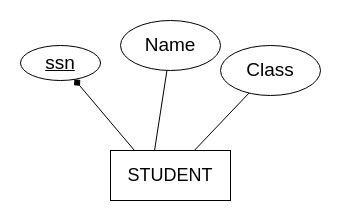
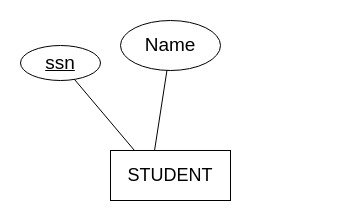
- <mxCell id="2" value="Class" style="ellipse;whiteSpace=wrap;html=1;fontSize=19;" parent="1" vertex="1"><mxGeometry x="220" y="45" width="100" height="50" as="geometry" /></mxCell>
- <mxCell id="5" value="" style="endArrow=diamond;html=1;fontSize=19;exitX=0.2;exitY=0;exitDx=0;exitDy=0;exitPerimeter=0;" parent="1" source="6" target="3" edge="1"><mxGeometry width="50" height="50" relative="1" as="geometry"><mxPoint x="206.882" y="110.735" as="sourcePoint" /><mxPoint x="319.765" y="112.022" as="targetPoint" /></mxGeometry></mxCell>
+ <mxCell id="5" value="" style="endArrow=none;html=1;fontSize=19;exitX=0.2;exitY=0;exitDx=0;exitDy=0;exitPerimeter=0;" parent="1" source="6" target="3" edge="1"><mxGeometry width="50" height="50" relative="1" as="geometry"><mxPoint x="206.882" y="110.735" as="sourcePoint" /><mxPoint x="319.765" y="112.022" as="targetPoint" /></mxGeometry></mxCell>
- <mxCell id="4" value="" style="endArrow=none;html=1;fontSize=19;" parent="1" source="6" target="2" edge="1"><mxGeometry width="50" height="50" relative="1" as="geometry"><mxPoint x="233.143" y="99.149" as="sourcePoint" /><mxPoint x="309.765" y="102.022" as="targetPoint" /></mxGeometry></mxCell>
